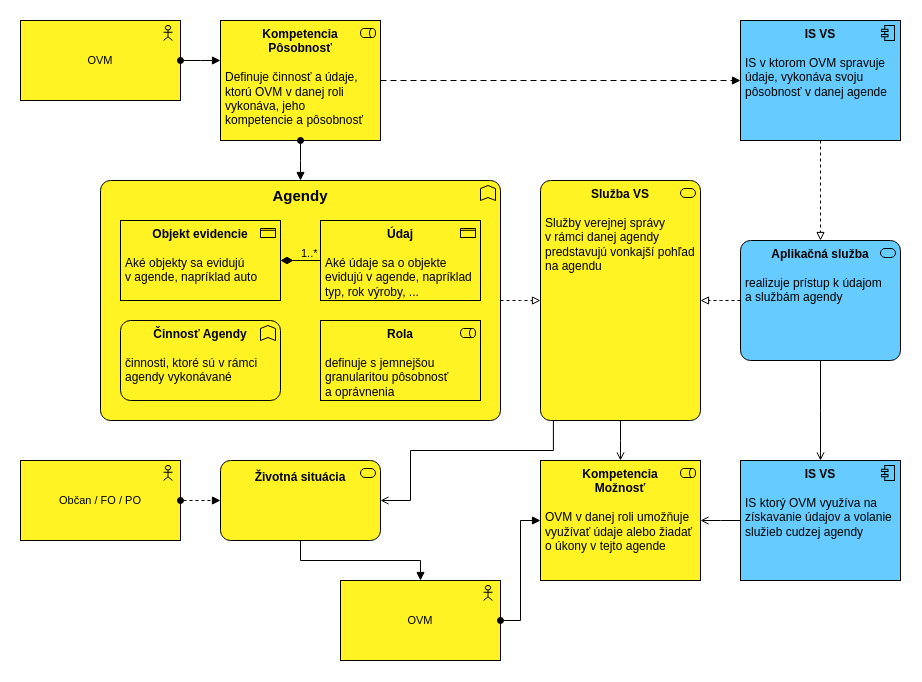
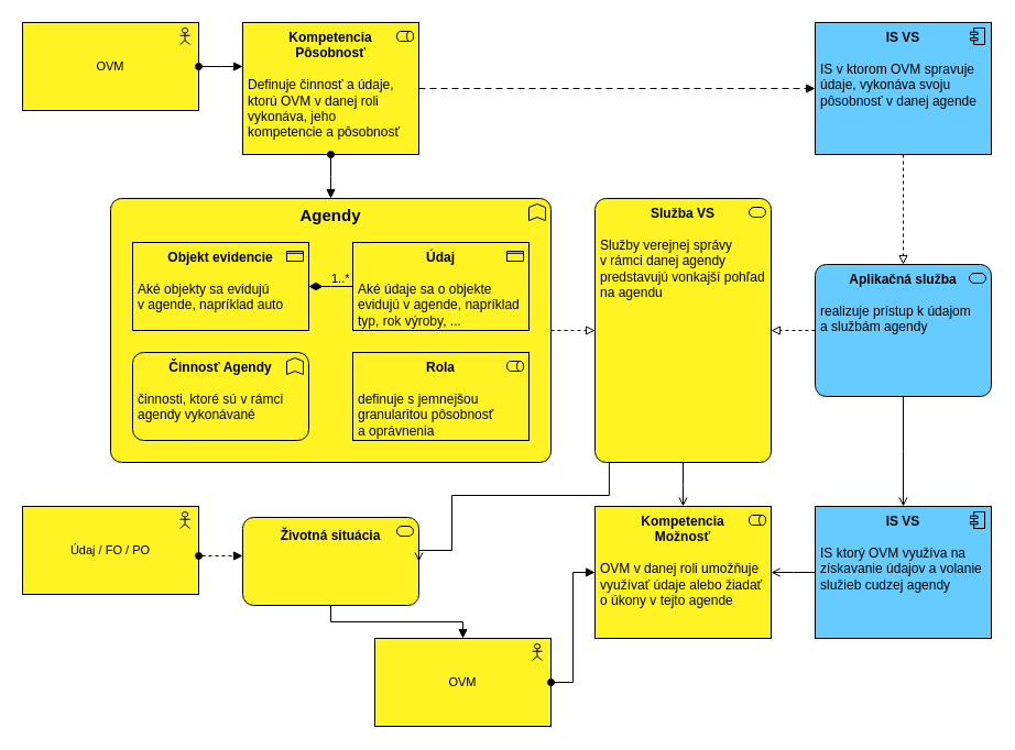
- <mxCell id="27" value="&lt;span style=&quot;font-size: 11px;&quot;&gt;Občan / FO / PO&lt;/span&gt;" style="html=1;outlineConnect=0;whiteSpace=wrap;fillColor=#FFF323;shape=mxgraph.archimate3.application;appType=actor;archiType=square;strokeColor=#000000;" parent="1" vertex="1"><mxGeometry x="20" y="460" width="160" height="80" as="geometry" /></mxCell>
+ <mxCell id="27" value="&lt;span style=&quot;font-size: 11px;&quot;&gt;Údaj / FO / PO&lt;/span&gt;" style="html=1;outlineConnect=0;whiteSpace=wrap;fillColor=#FFF323;shape=mxgraph.archimate3.application;appType=actor;archiType=square;strokeColor=#000000;" parent="1" vertex="1"><mxGeometry x="20" y="460" width="160" height="80" as="geometry" /></mxCell>
- <mxCell id="28" value="&lt;div&gt;&lt;b&gt;Životná situácia&lt;/b&gt;&lt;/div&gt;" style="html=1;outlineConnect=0;whiteSpace=wrap;fillColor=#FFF323;shape=mxgraph.archimate3.application;appType=serv;archiType=rounded;strokeColor=#000000;fontStyle=0;container=0;verticalAlign=top;spacing=5;" parent="1" vertex="1"><mxGeometry x="220" y="460" width="160" height="80" as="geometry" /></mxCell>
+ <mxCell id="28" value="&lt;div&gt;&lt;b&gt;Životná situácia&lt;/b&gt;&lt;/div&gt;" style="html=1;outlineConnect=0;whiteSpace=wrap;fillColor=#FFF323;shape=mxgraph.archimate3.application;appType=serv;archiType=rounded;strokeColor=#000000;fontStyle=0;container=0;verticalAlign=top;spacing=5;" parent="1" vertex="1"><mxGeometry x="220" y="470" width="160" height="80" as="geometry" /></mxCell>
